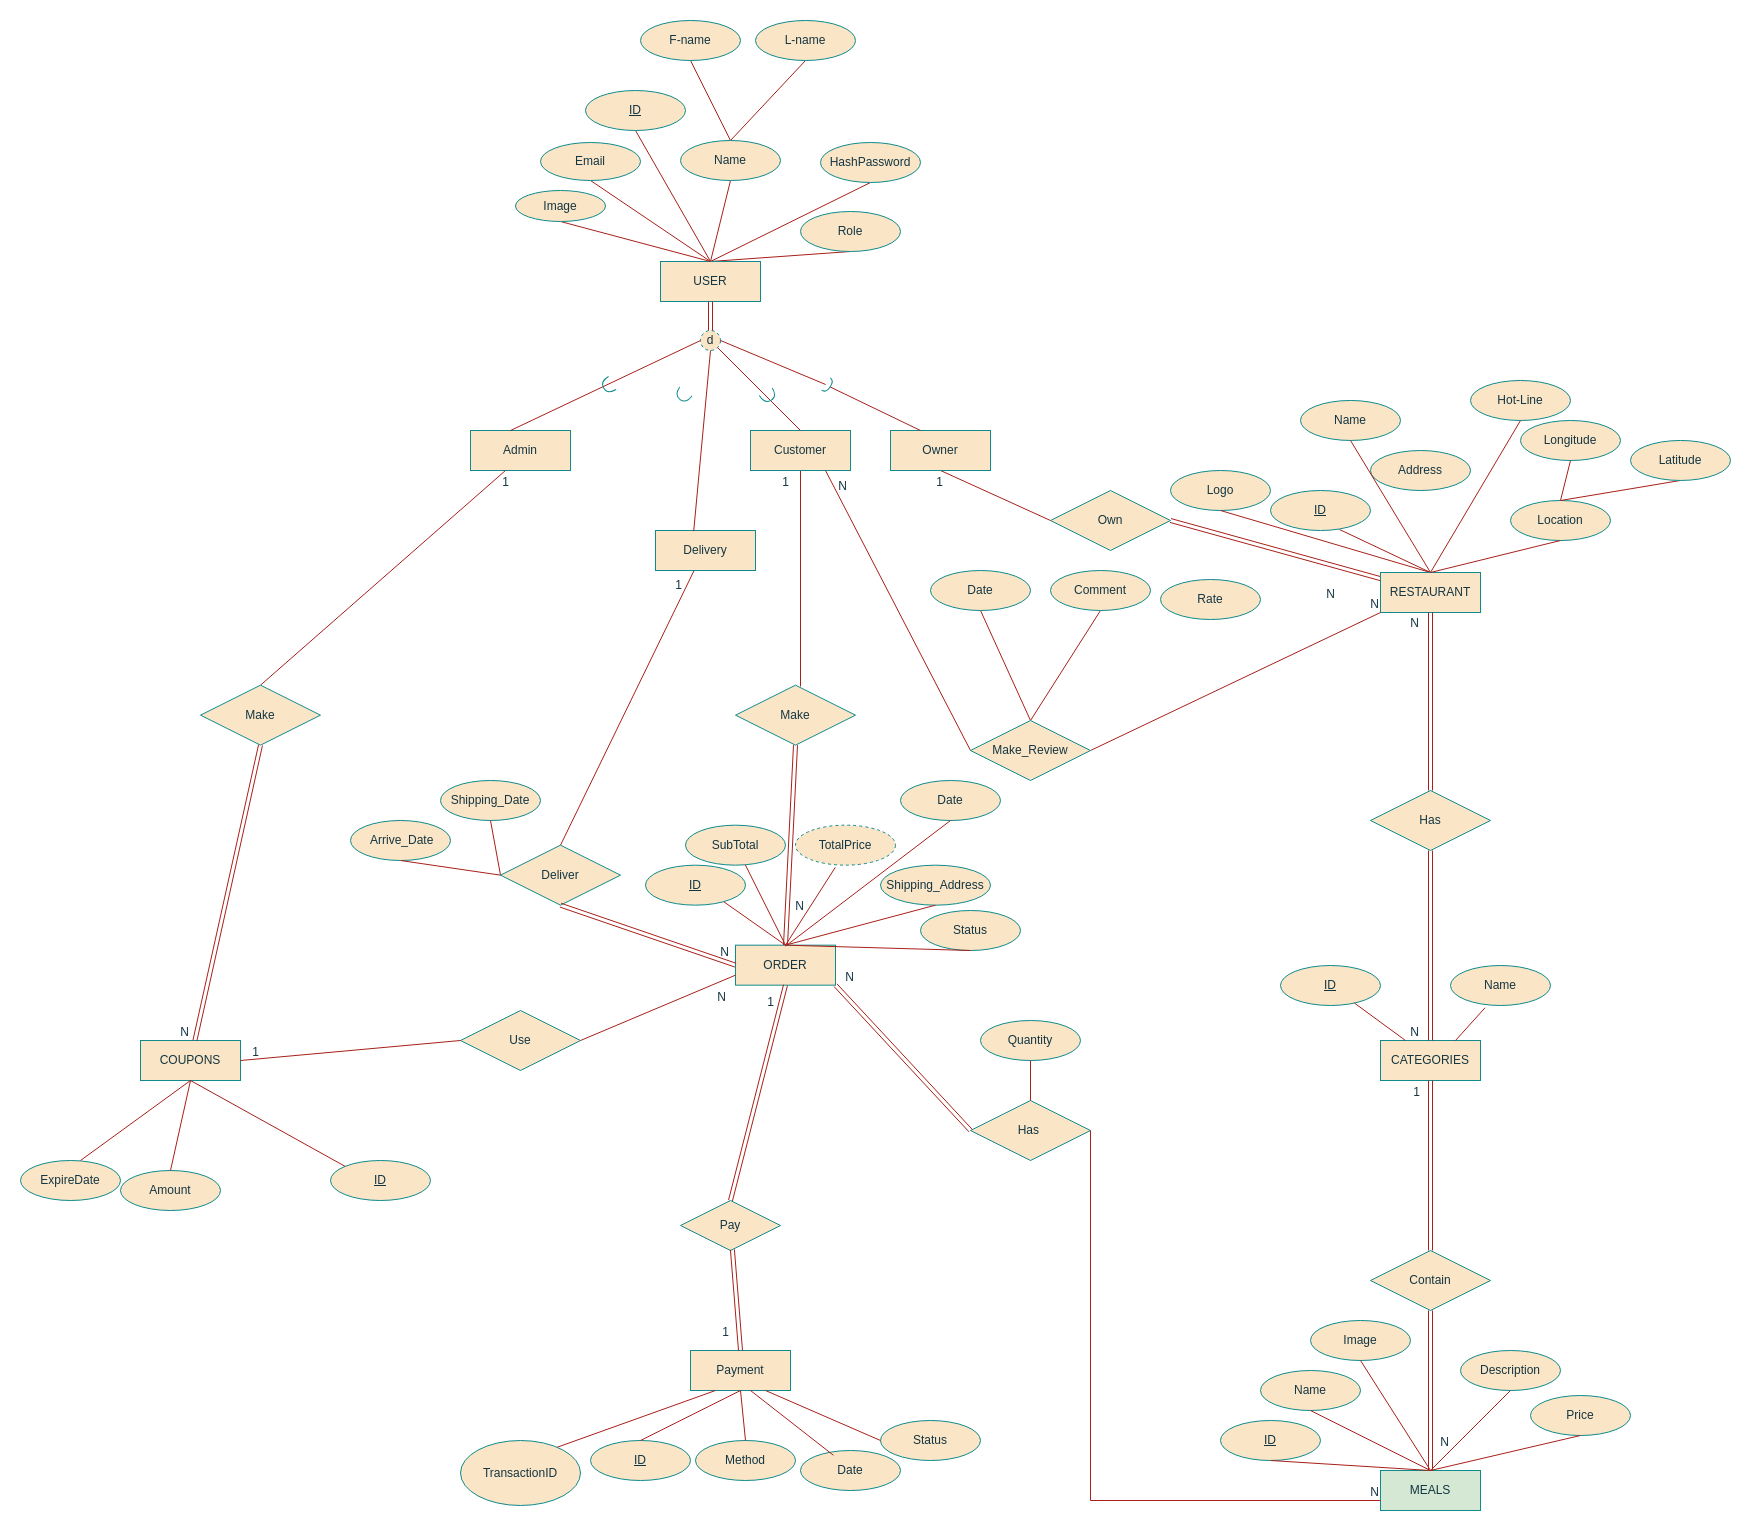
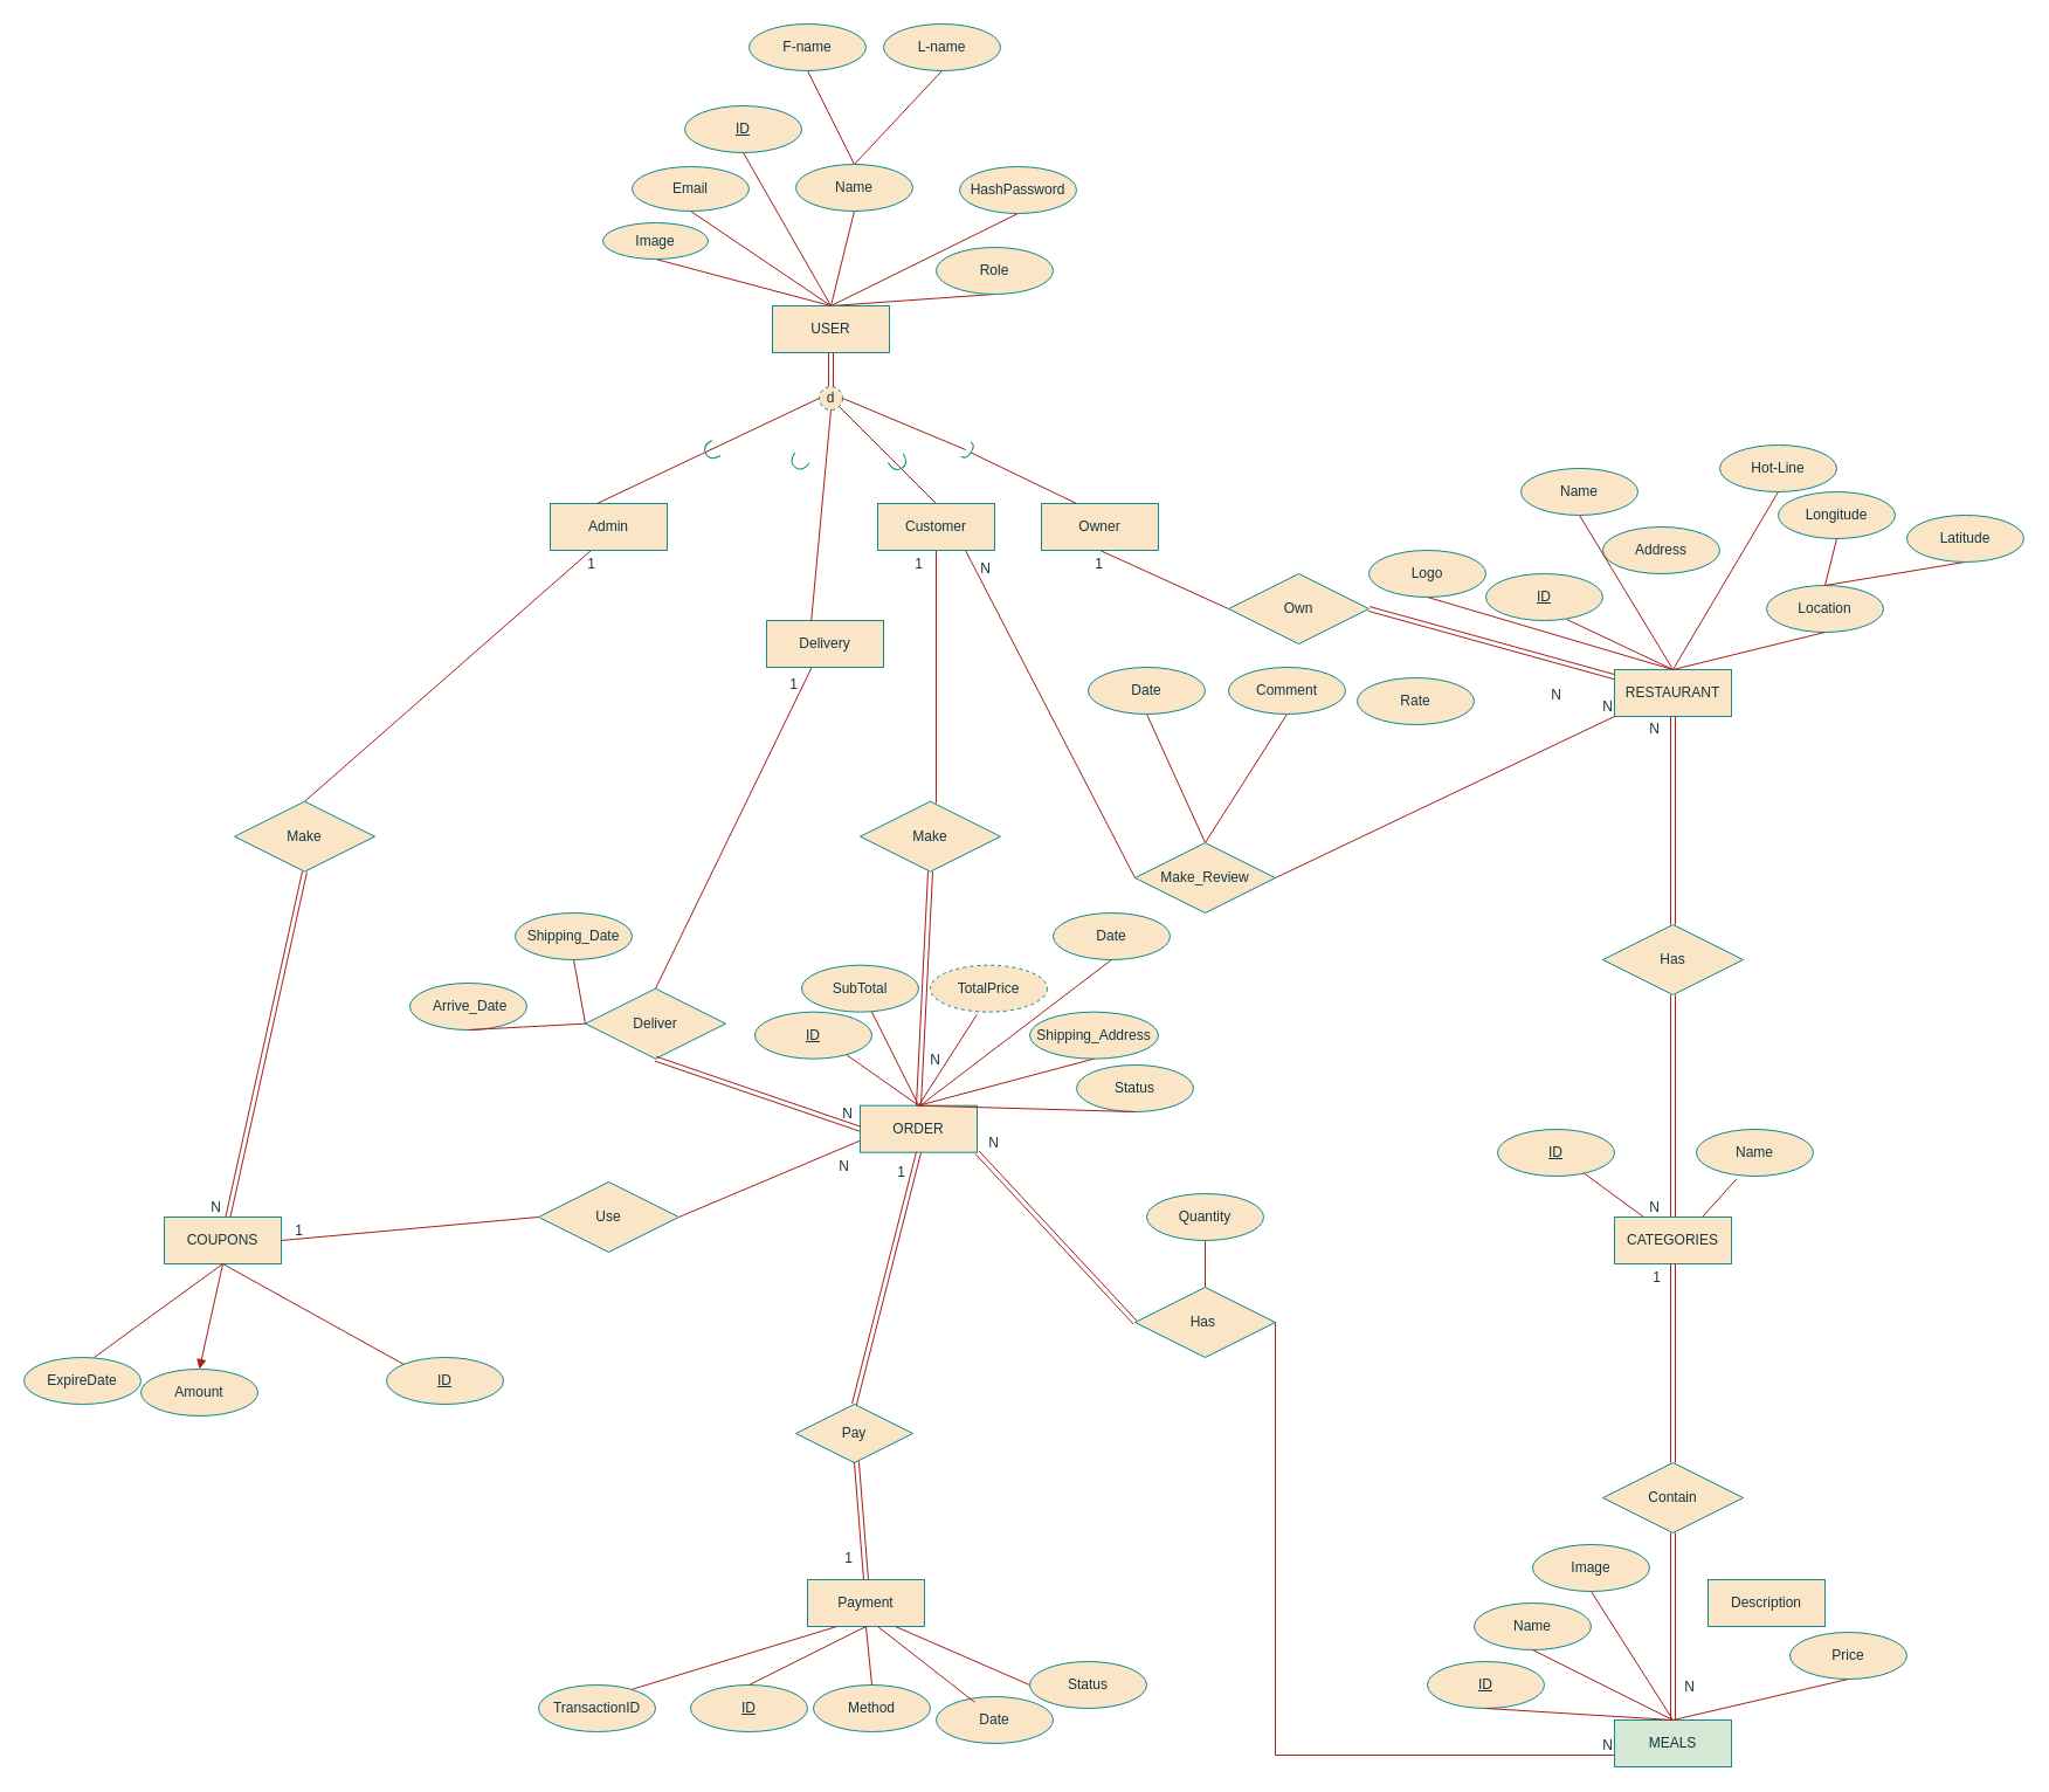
- <mxCell id="105" value="&amp;nbsp;Arrive_Date" style="ellipse;whiteSpace=wrap;html=1;align=center;labelBackgroundColor=none;fillColor=#FAE5C7;strokeColor=#0F8B8D;fontColor=#143642;" parent="1" vertex="1"><mxGeometry x="350" y="820" width="100" height="40" as="geometry" /></mxCell>
+ <mxCell id="105" value="&amp;nbsp;Arrive_Date" style="ellipse;whiteSpace=wrap;html=1;align=center;labelBackgroundColor=none;fillColor=#FAE5C7;strokeColor=#0F8B8D;fontColor=#143642;" parent="1" vertex="1"><mxGeometry x="350" y="840" width="100" height="40" as="geometry" /></mxCell>
- <mxCell id="33" value="" style="endArrow=none;html=1;rounded=0;exitX=0.5;exitY=1;exitDx=0;exitDy=0;entryX=0.5;entryY=0;entryDx=0;entryDy=0;labelBackgroundColor=none;strokeColor=#A8201A;fontColor=default;" parent="1" source="14" target="29" edge="1"><mxGeometry relative="1" as="geometry"><mxPoint x="390" y="1000" as="sourcePoint" /><mxPoint x="200" y="1150" as="targetPoint" /></mxGeometry></mxCell>
+ <mxCell id="33" value="" style="endArrow=block;html=1;rounded=0;exitX=0.5;exitY=1;exitDx=0;exitDy=0;entryX=0.5;entryY=0;entryDx=0;entryDy=0;labelBackgroundColor=none;strokeColor=#A8201A;fontColor=default;" parent="1" source="14" target="29" edge="1"><mxGeometry relative="1" as="geometry"><mxPoint x="390" y="1000" as="sourcePoint" /><mxPoint x="200" y="1150" as="targetPoint" /></mxGeometry></mxCell>
- <mxCell id="44" value="Description" style="ellipse;whiteSpace=wrap;html=1;align=center;labelBackgroundColor=none;fillColor=#FAE5C7;strokeColor=#0F8B8D;fontColor=#143642;" parent="1" vertex="1"><mxGeometry x="1460" y="1350" width="100" height="40" as="geometry" /></mxCell>
+ <mxCell id="44" value="Description" style="whiteSpace=wrap;html=1;align=center;labelBackgroundColor=none;fillColor=#FAE5C7;strokeColor=#0F8B8D;fontColor=#143642;rounded=0;" parent="1" vertex="1"><mxGeometry x="1460" y="1350" width="100" height="40" as="geometry" /></mxCell>
- <mxCell id="47" value="" style="endArrow=none;html=1;rounded=0;exitX=0.5;exitY=1;exitDx=0;exitDy=0;entryX=0.5;entryY=0;entryDx=0;entryDy=0;labelBackgroundColor=none;fontColor=default;strokeColor=#A8201A;" parent="1" source="44" target="19" edge="1"><mxGeometry relative="1" as="geometry"><mxPoint x="1580" y="1460" as="sourcePoint" /><mxPoint x="1740" y="1460" as="targetPoint" /></mxGeometry></mxCell>
- <mxCell id="70" value="TransactionID" style="ellipse;whiteSpace=wrap;html=1;align=center;labelBackgroundColor=none;fillColor=#FAE5C7;strokeColor=#0F8B8D;fontColor=#143642;" parent="1" vertex="1"><mxGeometry x="460" y="1440" width="120" height="65" as="geometry" /></mxCell>
+ <mxCell id="70" value="TransactionID" style="ellipse;whiteSpace=wrap;html=1;align=center;labelBackgroundColor=none;fillColor=#FAE5C7;strokeColor=#0F8B8D;fontColor=#143642;" parent="1" vertex="1"><mxGeometry x="460" y="1440" width="100" height="40" as="geometry" /></mxCell>
